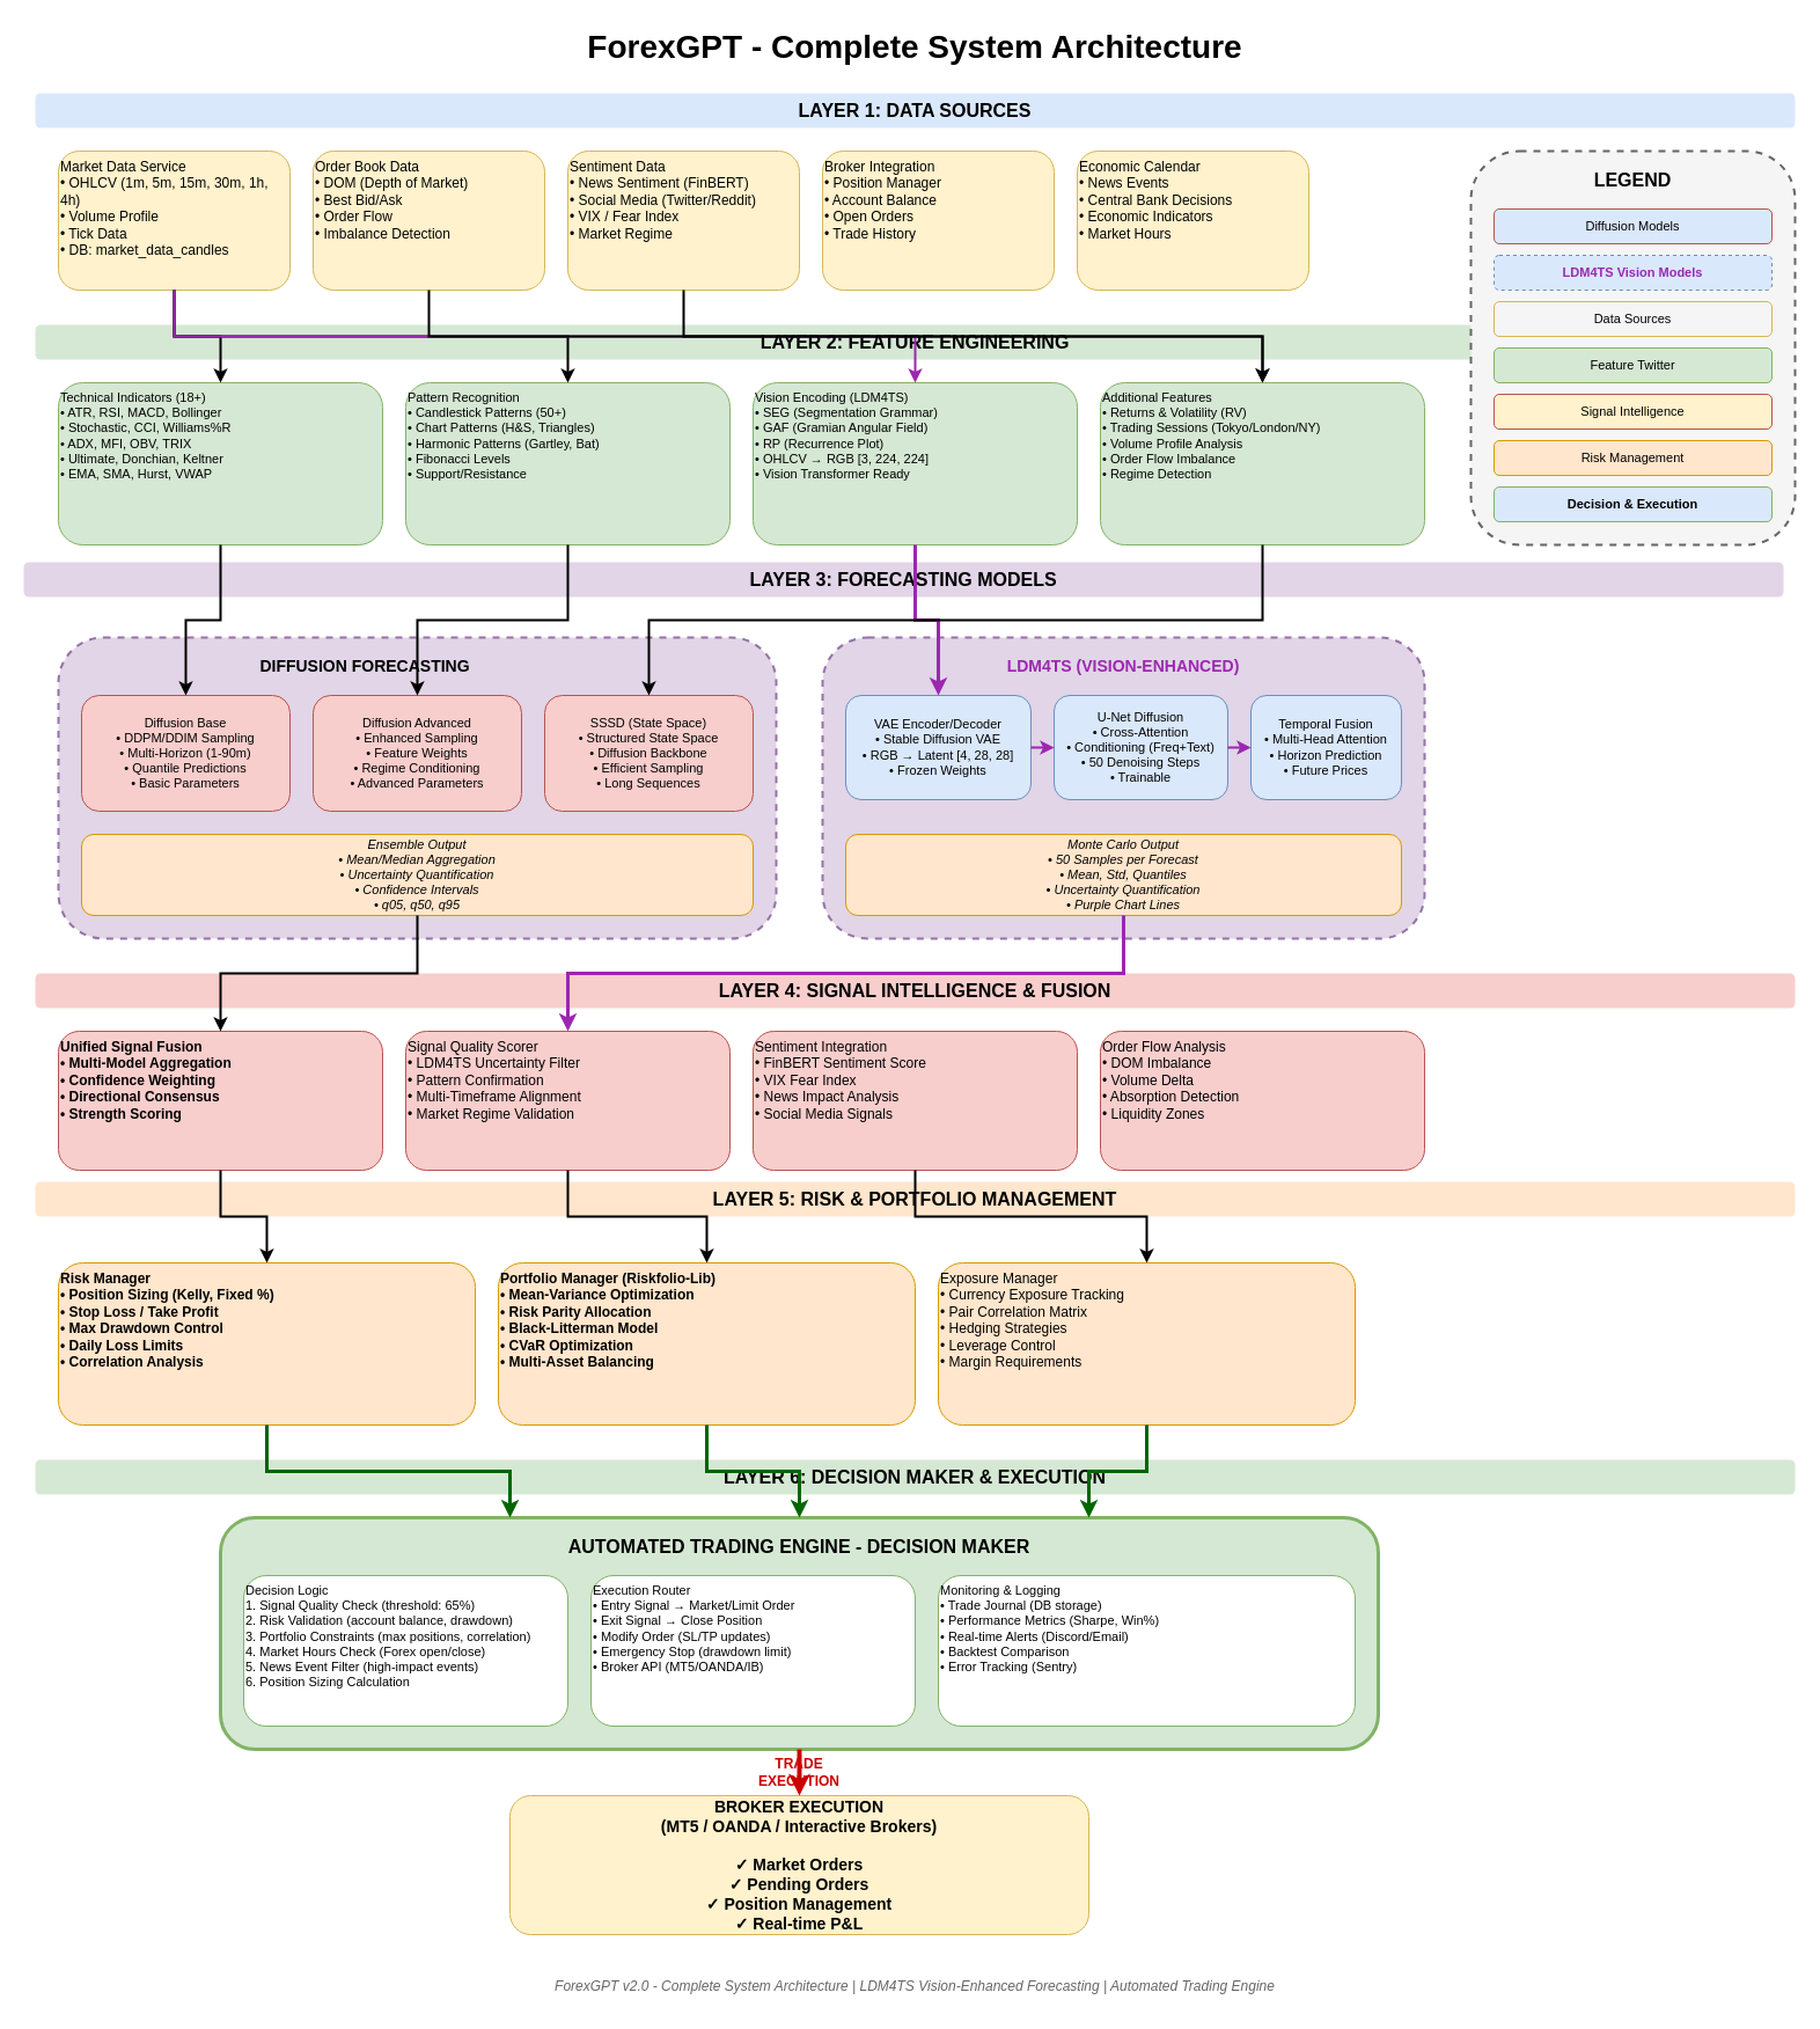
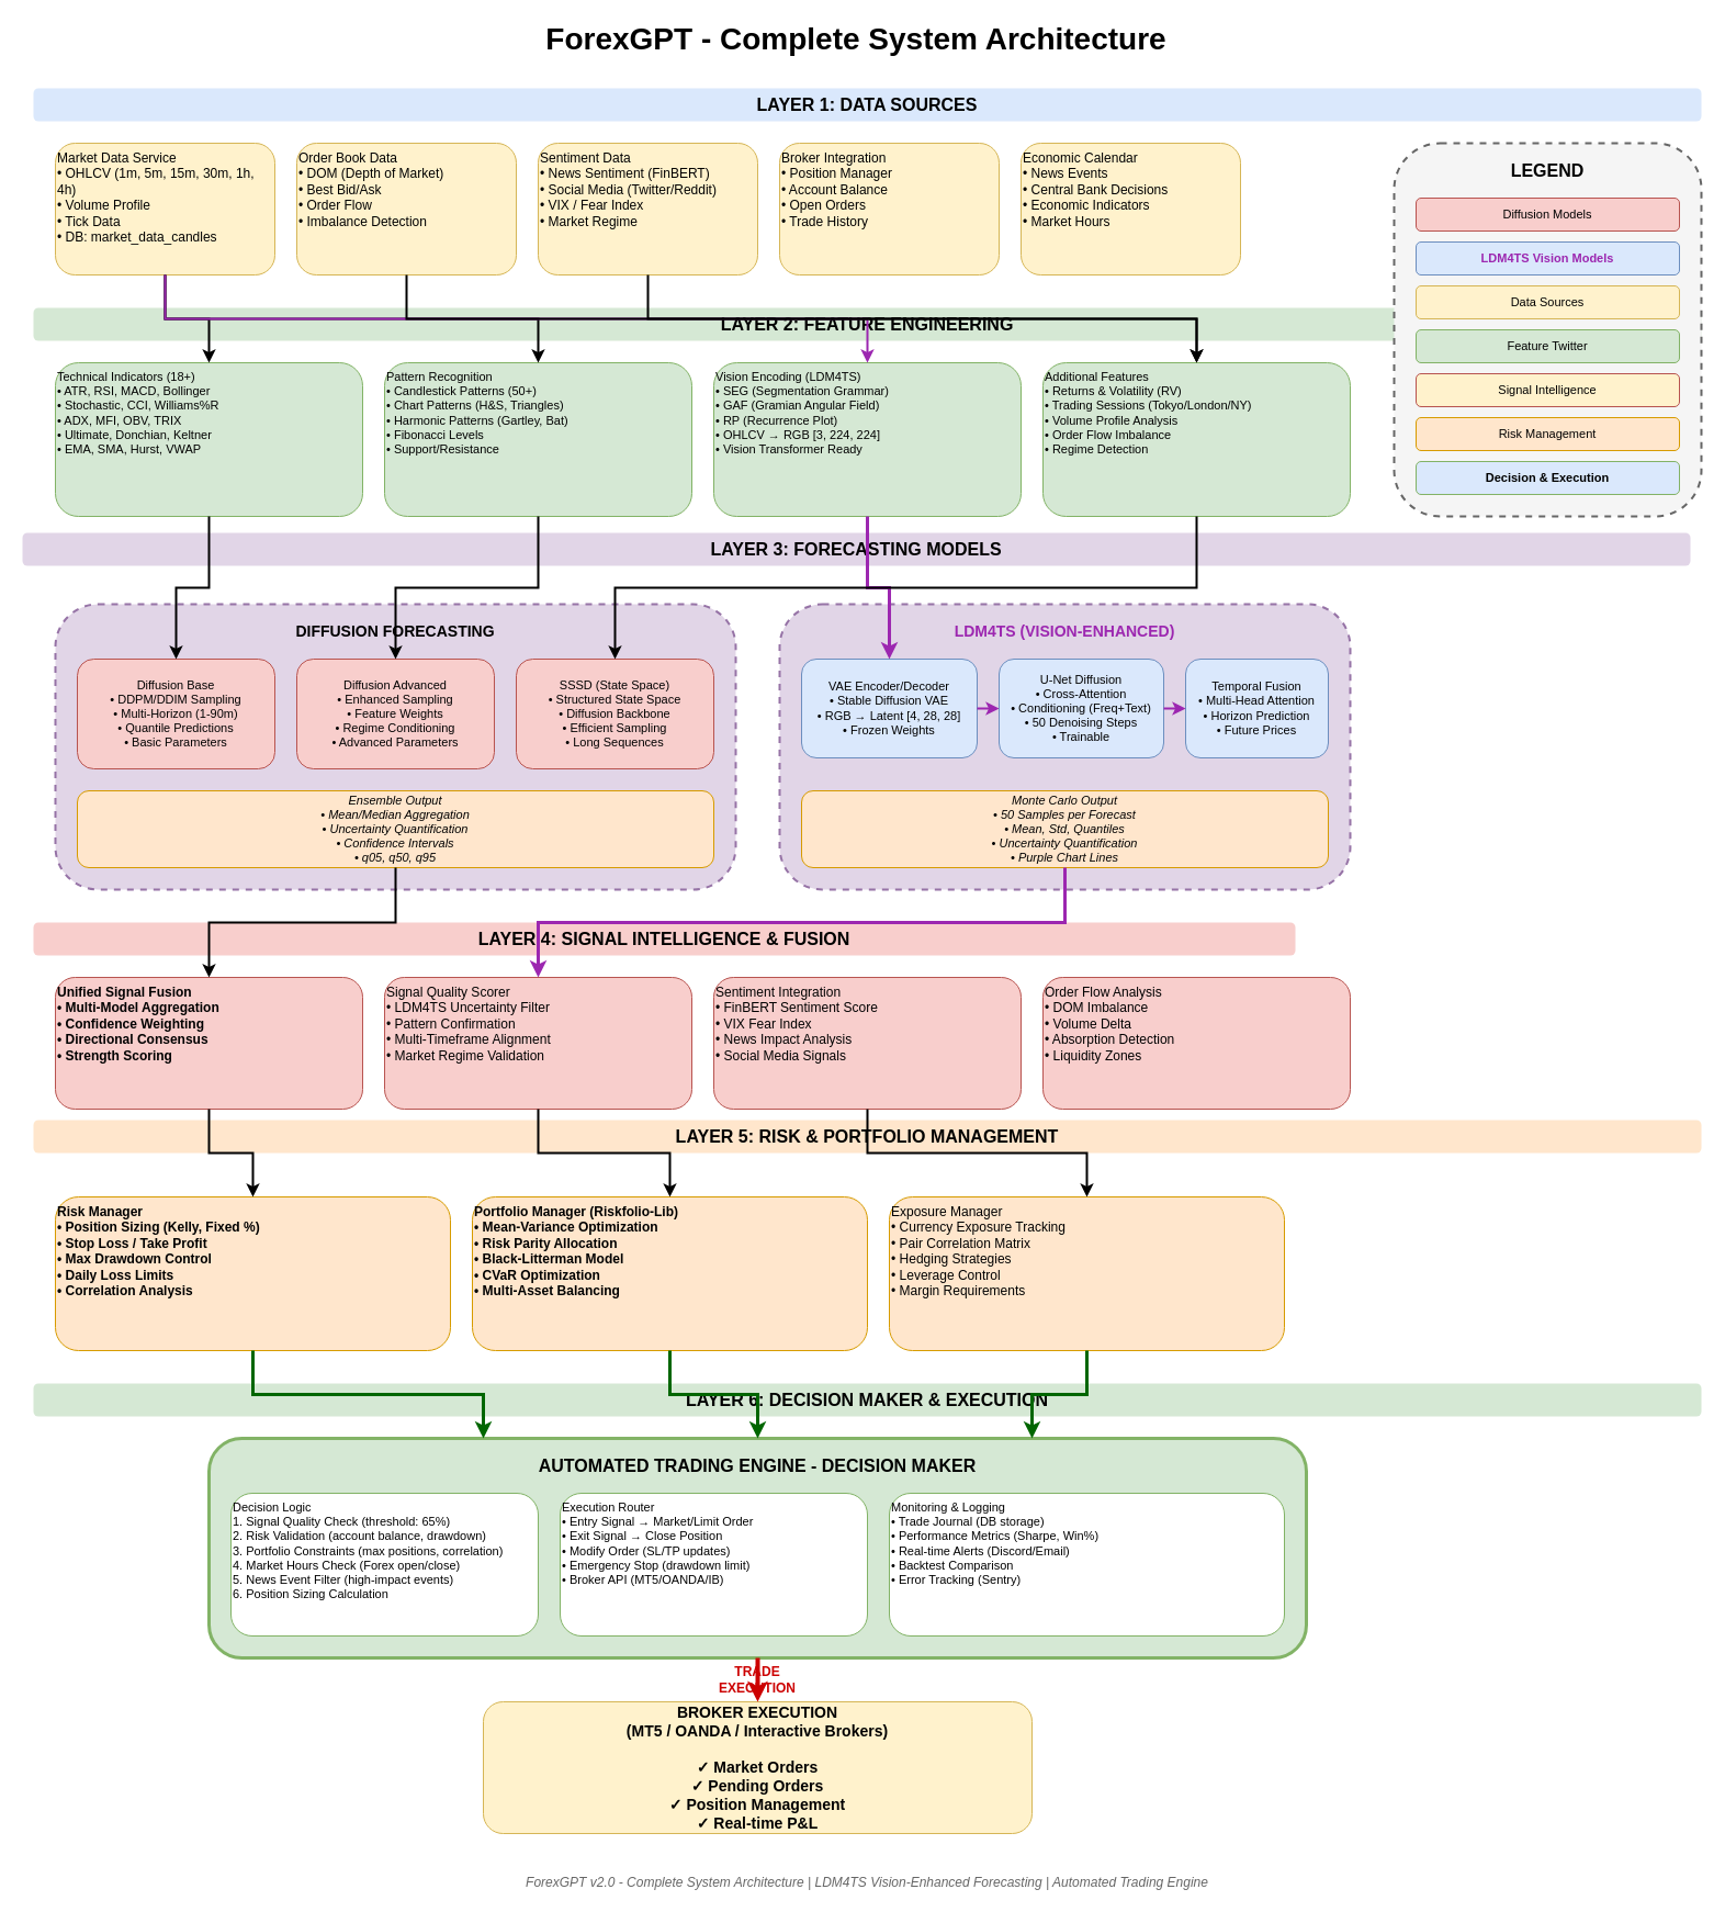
- <mxCell id="2" value="ForexGPT - Complete System Architecture" style="text;html=1;strokeColor=none;fillColor=none;align=center;verticalAlign=middle;whiteSpace=wrap;rounded=0;fontSize=28;fontStyle=1" vertex="1" parent="1"><mxGeometry x="390" y="20" width="800" height="40" as="geometry" /></mxCell>
+ <mxCell id="2" value="ForexGPT - Complete System Architecture" style="text;html=1;strokeColor=none;fillColor=none;align=center;verticalAlign=middle;whiteSpace=wrap;rounded=0;fontSize=28;fontStyle=1" vertex="1" parent="1"><mxGeometry x="380" y="15" width="800" height="40" as="geometry" /></mxCell>
- <mxCell id="66" value="Diffusion Models" style="rounded=1;whiteSpace=wrap;html=1;fillColor=#dae8fc;strokeColor=#b85450;fontSize=11;" vertex="1" parent="1"><mxGeometry x="1290" y="180" width="240" height="30" as="geometry" /></mxCell>
+ <mxCell id="66" value="Diffusion Models" style="rounded=1;whiteSpace=wrap;html=1;fillColor=#f8cecc;strokeColor=#b85450;fontSize=11;" vertex="1" parent="1"><mxGeometry x="1290" y="180" width="240" height="30" as="geometry" /></mxCell>
- <mxCell id="67" value="LDM4TS Vision Models" style="rounded=1;whiteSpace=wrap;html=1;fillColor=#dae8fc;strokeColor=#6c8ebf;fontSize=11;fontColor=#9C27B0;fontStyle=1;dashed=1;" vertex="1" parent="1"><mxGeometry x="1290" y="220" width="240" height="30" as="geometry" /></mxCell>
+ <mxCell id="67" value="LDM4TS Vision Models" style="rounded=1;whiteSpace=wrap;html=1;fillColor=#dae8fc;strokeColor=#6c8ebf;fontSize=11;fontColor=#9C27B0;fontStyle=1" vertex="1" parent="1"><mxGeometry x="1290" y="220" width="240" height="30" as="geometry" /></mxCell>
- <mxCell id="68" value="Data Sources" style="rounded=1;whiteSpace=wrap;html=1;fillColor=#f5f5f5;strokeColor=#d6b656;fontSize=11;" vertex="1" parent="1"><mxGeometry x="1290" y="260" width="240" height="30" as="geometry" /></mxCell>
+ <mxCell id="68" value="Data Sources" style="rounded=1;whiteSpace=wrap;html=1;fillColor=#fff2cc;strokeColor=#d6b656;fontSize=11;" vertex="1" parent="1"><mxGeometry x="1290" y="260" width="240" height="30" as="geometry" /></mxCell>
- <mxCell id="16" value="DIFFUSION FORECASTING" style="text;html=1;strokeColor=none;fillColor=none;align=center;verticalAlign=middle;whiteSpace=wrap;rounded=0;fontSize=14;fontStyle=1" vertex="1" parent="1"><mxGeometry x="165" y="560" width="300" height="30" as="geometry" /></mxCell>
+ <mxCell id="16" value="DIFFUSION FORECASTING" style="text;html=1;strokeColor=none;fillColor=none;align=center;verticalAlign=middle;whiteSpace=wrap;rounded=0;fontSize=14;fontStyle=1" vertex="1" parent="1"><mxGeometry x="210" y="560" width="300" height="30" as="geometry" /></mxCell>
- <mxCell id="38" value="LAYER 4: SIGNAL INTELLIGENCE &amp; FUSION" style="text;html=1;strokeColor=none;fillColor=#f8cecc;align=center;verticalAlign=middle;whiteSpace=wrap;rounded=1;fontSize=16;fontStyle=1" vertex="1" parent="1"><mxGeometry x="30" y="840" width="1520" height="30" as="geometry" /></mxCell>
+ <mxCell id="38" value="LAYER 4: SIGNAL INTELLIGENCE &amp; FUSION" style="text;html=1;strokeColor=none;fillColor=#f8cecc;align=center;verticalAlign=middle;whiteSpace=wrap;rounded=1;fontSize=16;fontStyle=1" vertex="1" parent="1"><mxGeometry x="30" y="840" width="1150" height="30" as="geometry" /></mxCell>
